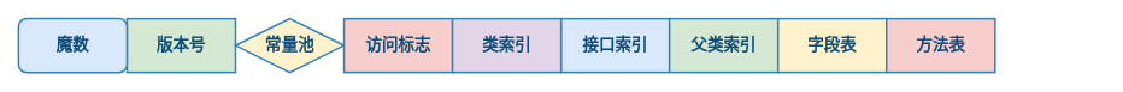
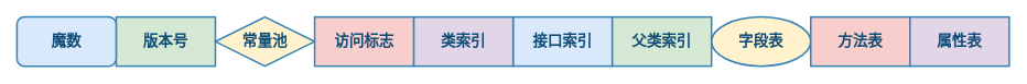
- <mxCell id="9" value="字段表" style="rounded=0;whiteSpace=wrap;html=1;fontSize=18;fillColor=#fff2cc;strokeColor=#3282B8;fontStyle=1;movable=1;resizable=1;rotatable=1;deletable=1;editable=1;locked=0;connectable=1;container=0;shadow=0;fontColor=#0F4C75;strokeWidth=2;fontFamily=Comic Sans MS;" parent="1" vertex="1"><mxGeometry x="860" y="20" width="120" height="60" as="geometry" /></mxCell>
+ <mxCell id="9" value="字段表" style="ellipse;whiteSpace=wrap;html=1;fontSize=18;fillColor=#fff2cc;strokeColor=#3282B8;fontStyle=1;movable=1;resizable=1;rotatable=1;deletable=1;editable=1;locked=0;connectable=1;container=0;shadow=0;fontColor=#0F4C75;strokeWidth=2;fontFamily=Comic Sans MS;" parent="1" vertex="1"><mxGeometry x="860" y="20" width="120" height="60" as="geometry" /></mxCell>
+ <mxCell id="11" value="属性表" style="rounded=0;whiteSpace=wrap;html=1;fontSize=18;fillColor=#e1d5e7;strokeColor=#3282B8;fontStyle=1;movable=1;resizable=1;rotatable=1;deletable=1;editable=1;locked=0;connectable=1;container=0;shadow=0;fontColor=#0F4C75;strokeWidth=2;fontFamily=Comic Sans MS;" parent="1" vertex="1"><mxGeometry x="1100" y="20" width="120" height="60" as="geometry" /></mxCell>
